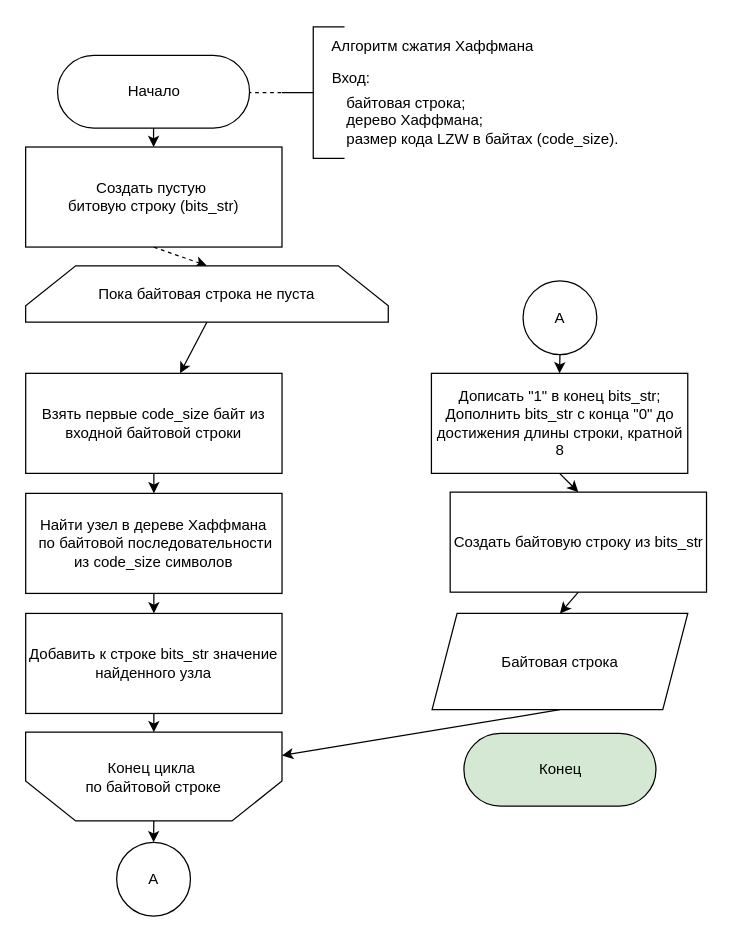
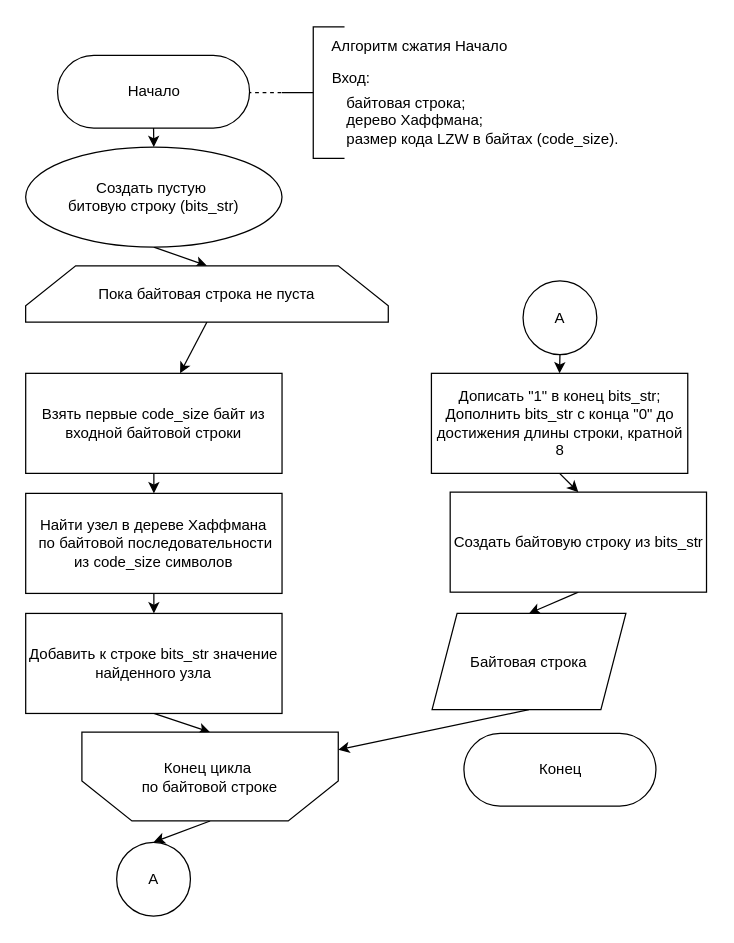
- <mxCell id="5" value="&lt;span style=&quot;font-size: 12px;&quot;&gt;&lt;font style=&quot;color: rgb(0, 0, 0);&quot;&gt;Алгоритм сжатия Хаффмана&lt;/font&gt;&lt;/span&gt;" style="text;html=1;align=left;verticalAlign=middle;resizable=0;points=[];autosize=1;strokeColor=none;fillColor=none;fontSize=13;strokeWidth=1;" parent="1" vertex="1"><mxGeometry x="262.52" y="20.85" width="190" height="30" as="geometry" /></mxCell>
+ <mxCell id="5" value="&lt;span style=&quot;font-size: 12px;&quot;&gt;&lt;font style=&quot;color: rgb(0, 0, 0);&quot;&gt;Алгоритм сжатия Начало&lt;/font&gt;&lt;/span&gt;" style="text;html=1;align=left;verticalAlign=middle;resizable=0;points=[];autosize=1;strokeColor=none;fillColor=none;fontSize=13;strokeWidth=1;" parent="1" vertex="1"><mxGeometry x="262.52" y="20.85" width="190" height="30" as="geometry" /></mxCell>
- <mxCell id="9" value="Создать пустую&amp;nbsp;&lt;div&gt;&lt;font style=&quot;color: rgb(0, 0, 0);&quot;&gt;битовую строку (bits_str)&lt;/font&gt;&lt;/div&gt;" style="rounded=0;whiteSpace=wrap;html=1;strokeColor=default;strokeWidth=1;fontSize=12;gradientColor=none;" parent="1" vertex="1"><mxGeometry x="20.02" y="117" width="205" height="80" as="geometry" /></mxCell>
+ <mxCell id="9" value="Создать пустую&amp;nbsp;&lt;div&gt;&lt;font style=&quot;color: rgb(0, 0, 0);&quot;&gt;битовую строку (bits_str)&lt;/font&gt;&lt;/div&gt;" style="ellipse;whiteSpace=wrap;html=1;strokeColor=default;strokeWidth=1;fontSize=12;gradientColor=none;" parent="1" vertex="1"><mxGeometry x="20.02" y="117" width="205" height="80" as="geometry" /></mxCell>
- <mxCell id="8" style="edgeStyle=none;html=1;exitX=0.5;exitY=1;exitDx=0;exitDy=0;entryX=0.5;entryY=0;entryDx=0;entryDy=0;dashed=1;" parent="1" source="9" target="22" edge="1"><mxGeometry relative="1" as="geometry"><mxPoint x="122.52" y="241" as="targetPoint" /></mxGeometry></mxCell>
+ <mxCell id="8" style="edgeStyle=none;html=1;exitX=0.5;exitY=1;exitDx=0;exitDy=0;entryX=0.5;entryY=0;entryDx=0;entryDy=0;" parent="1" source="9" target="22" edge="1"><mxGeometry relative="1" as="geometry"><mxPoint x="122.52" y="241" as="targetPoint" /></mxGeometry></mxCell>
- <mxCell id="30" value="&lt;div style=&quot;text-align: left;&quot;&gt;&lt;span style=&quot;text-wrap-mode: nowrap;&quot;&gt;&lt;font style=&quot;color: rgb(0, 0, 0);&quot;&gt;Байтовая&lt;/font&gt; &lt;font style=&quot;color: rgb(0, 0, 0);&quot;&gt;строка&lt;/font&gt;&lt;/span&gt;&lt;/div&gt;" style="shape=parallelogram;perimeter=parallelogramPerimeter;whiteSpace=wrap;html=1;fixedSize=1;" vertex="1" parent="1"><mxGeometry x="345.05" y="490" width="204.5" height="77" as="geometry" /></mxCell>
+ <mxCell id="30" value="&lt;div style=&quot;text-align: left;&quot;&gt;&lt;span style=&quot;text-wrap-mode: nowrap;&quot;&gt;&lt;font style=&quot;color: rgb(0, 0, 0);&quot;&gt;Байтовая&lt;/font&gt; &lt;font style=&quot;color: rgb(0, 0, 0);&quot;&gt;строка&lt;/font&gt;&lt;/span&gt;&lt;/div&gt;" style="shape=parallelogram;perimeter=parallelogramPerimeter;whiteSpace=wrap;html=1;fixedSize=1;" vertex="1" parent="1"><mxGeometry x="345.05" y="490" width="155" height="77" as="geometry" /></mxCell>
- <mxCell id="26" value="&lt;span style=&quot;color: rgb(0, 0, 0); font-family: Helvetica; font-size: 12px;&quot;&gt;Конец&lt;/span&gt;" style="rounded=1;whiteSpace=wrap;html=1;fontSize=14;spacing=3;strokeWidth=1;glass=0;flipH=1;flipV=0;rotation=0;direction=west;arcSize=50;fontFamily=Times New Roman;fillColor=#d5e8d4;" parent="1" vertex="1"><mxGeometry x="370.51" y="586" width="153.57" height="58.06" as="geometry" /></mxCell>
+ <mxCell id="26" value="&lt;span style=&quot;color: rgb(0, 0, 0); font-family: Helvetica; font-size: 12px;&quot;&gt;Конец&lt;/span&gt;" style="rounded=1;whiteSpace=wrap;html=1;fontSize=14;spacing=3;strokeWidth=1;glass=0;flipH=1;flipV=0;rotation=0;direction=west;arcSize=50;fontFamily=Times New Roman;" parent="1" vertex="1"><mxGeometry x="370.51" y="586" width="153.57" height="58.06" as="geometry" /></mxCell>
- <mxCell id="24" value="&lt;span style=&quot;color: rgb(0, 0, 0);&quot;&gt;Конец цикла&amp;nbsp;&lt;/span&gt;&lt;div&gt;&lt;span style=&quot;color: rgb(0, 0, 0);&quot;&gt;по байтовой строке&lt;/span&gt;&lt;/div&gt;" style="shape=loopLimit;whiteSpace=wrap;html=1;size=40;direction=west;" parent="1" vertex="1"><mxGeometry x="20" y="585" width="205.02" height="71" as="geometry" /></mxCell>
+ <mxCell id="24" value="&lt;span style=&quot;color: rgb(0, 0, 0);&quot;&gt;Конец цикла&amp;nbsp;&lt;/span&gt;&lt;div&gt;&lt;span style=&quot;color: rgb(0, 0, 0);&quot;&gt;по байтовой строке&lt;/span&gt;&lt;/div&gt;" style="shape=loopLimit;whiteSpace=wrap;html=1;size=40;direction=west;" parent="1" vertex="1"><mxGeometry x="65" y="585" width="205.02" height="71" as="geometry" /></mxCell>
